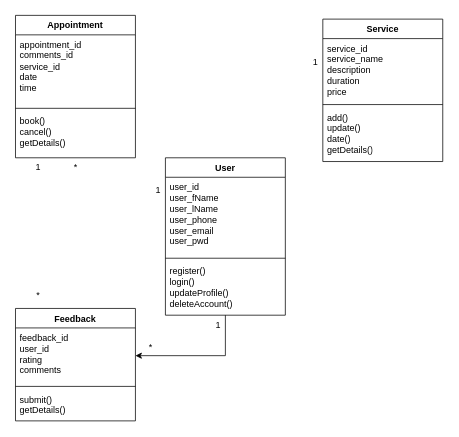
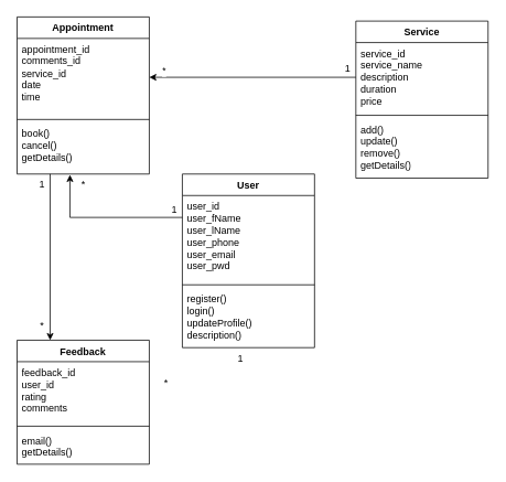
+ <mxCell id="22" style="edgeStyle=orthogonalEdgeStyle;rounded=0;orthogonalLoop=1;jettySize=auto;html=1;exitX=0;exitY=0.5;exitDx=0;exitDy=0;" edge="1" parent="1" source="12" target="8"><mxGeometry relative="1" as="geometry" /></mxCell>
+ <mxCell id="23" value="*" style="edgeLabel;html=1;align=center;verticalAlign=middle;resizable=0;points=[];" vertex="1" connectable="0" parent="22"><mxGeometry x="0.864" y="-8" relative="1" as="geometry"><mxPoint as="offset" /></mxGeometry></mxCell>
- <mxCell id="14" value="add()&lt;div&gt;update()&lt;/div&gt;&lt;div&gt;date()&lt;/div&gt;&lt;div&gt;getDetails()&lt;/div&gt;" style="text;strokeColor=none;fillColor=none;align=left;verticalAlign=top;spacingLeft=4;spacingRight=4;overflow=hidden;rotatable=0;points=[[0,0.5],[1,0.5]];portConstraint=eastwest;whiteSpace=wrap;html=1;" vertex="1" parent="11"><mxGeometry y="118" width="160" height="72" as="geometry" /></mxCell>
+ <mxCell id="14" value="add()&lt;div&gt;update()&lt;/div&gt;&lt;div&gt;remove()&lt;/div&gt;&lt;div&gt;getDetails()&lt;/div&gt;" style="text;strokeColor=none;fillColor=none;align=left;verticalAlign=top;spacingLeft=4;spacingRight=4;overflow=hidden;rotatable=0;points=[[0,0.5],[1,0.5]];portConstraint=eastwest;whiteSpace=wrap;html=1;" vertex="1" parent="11"><mxGeometry y="118" width="160" height="72" as="geometry" /></mxCell>
+ <mxCell id="19" style="edgeStyle=orthogonalEdgeStyle;rounded=0;orthogonalLoop=1;jettySize=auto;html=1;exitX=0;exitY=0.25;exitDx=0;exitDy=0;entryX=0.4;entryY=1.016;entryDx=0;entryDy=0;entryPerimeter=0;" edge="1" parent="1" source="3" target="10"><mxGeometry relative="1" as="geometry" /></mxCell>
+ <mxCell id="27" style="edgeStyle=orthogonalEdgeStyle;rounded=0;orthogonalLoop=1;jettySize=auto;html=1;exitX=0.25;exitY=1;exitDx=0;exitDy=0;entryX=0.25;entryY=0;entryDx=0;entryDy=0;exitPerimeter=0;" edge="1" parent="1" source="10" target="15"><mxGeometry relative="1" as="geometry" /></mxCell>
- <mxCell id="6" value="register()&lt;div&gt;login()&lt;/div&gt;&lt;div&gt;updateProfile()&lt;/div&gt;&lt;div&gt;deleteAccount()&lt;/div&gt;" style="text;strokeColor=none;fillColor=none;align=left;verticalAlign=top;spacingLeft=4;spacingRight=4;overflow=hidden;rotatable=0;points=[[0,0.5],[1,0.5]];portConstraint=eastwest;whiteSpace=wrap;html=1;" vertex="1" parent="3"><mxGeometry y="138" width="160" height="72" as="geometry" /></mxCell>
+ <mxCell id="6" value="register()&lt;div&gt;login()&lt;/div&gt;&lt;div&gt;updateProfile()&lt;/div&gt;&lt;div&gt;description()&lt;/div&gt;" style="text;strokeColor=none;fillColor=none;align=left;verticalAlign=top;spacingLeft=4;spacingRight=4;overflow=hidden;rotatable=0;points=[[0,0.5],[1,0.5]];portConstraint=eastwest;whiteSpace=wrap;html=1;" vertex="1" parent="3"><mxGeometry y="138" width="160" height="72" as="geometry" /></mxCell>
- <mxCell id="2" style="edgeStyle=orthogonalEdgeStyle;rounded=0;orthogonalLoop=1;jettySize=auto;html=1;exitX=0.5;exitY=1;exitDx=0;exitDy=0;" edge="1" parent="1" source="3" target="16"><mxGeometry relative="1" as="geometry" /></mxCell>
- <mxCell id="18" value="submit()&lt;div&gt;getDetails()&lt;/div&gt;" style="text;strokeColor=none;fillColor=none;align=left;verticalAlign=top;spacingLeft=4;spacingRight=4;overflow=hidden;rotatable=0;points=[[0,0.5],[1,0.5]];portConstraint=eastwest;whiteSpace=wrap;html=1;" vertex="1" parent="15"><mxGeometry y="108" width="160" height="42" as="geometry" /></mxCell>
+ <mxCell id="18" value="email()&lt;div&gt;getDetails()&lt;/div&gt;" style="text;strokeColor=none;fillColor=none;align=left;verticalAlign=top;spacingLeft=4;spacingRight=4;overflow=hidden;rotatable=0;points=[[0,0.5],[1,0.5]];portConstraint=eastwest;whiteSpace=wrap;html=1;" vertex="1" parent="15"><mxGeometry y="108" width="160" height="42" as="geometry" /></mxCell>
